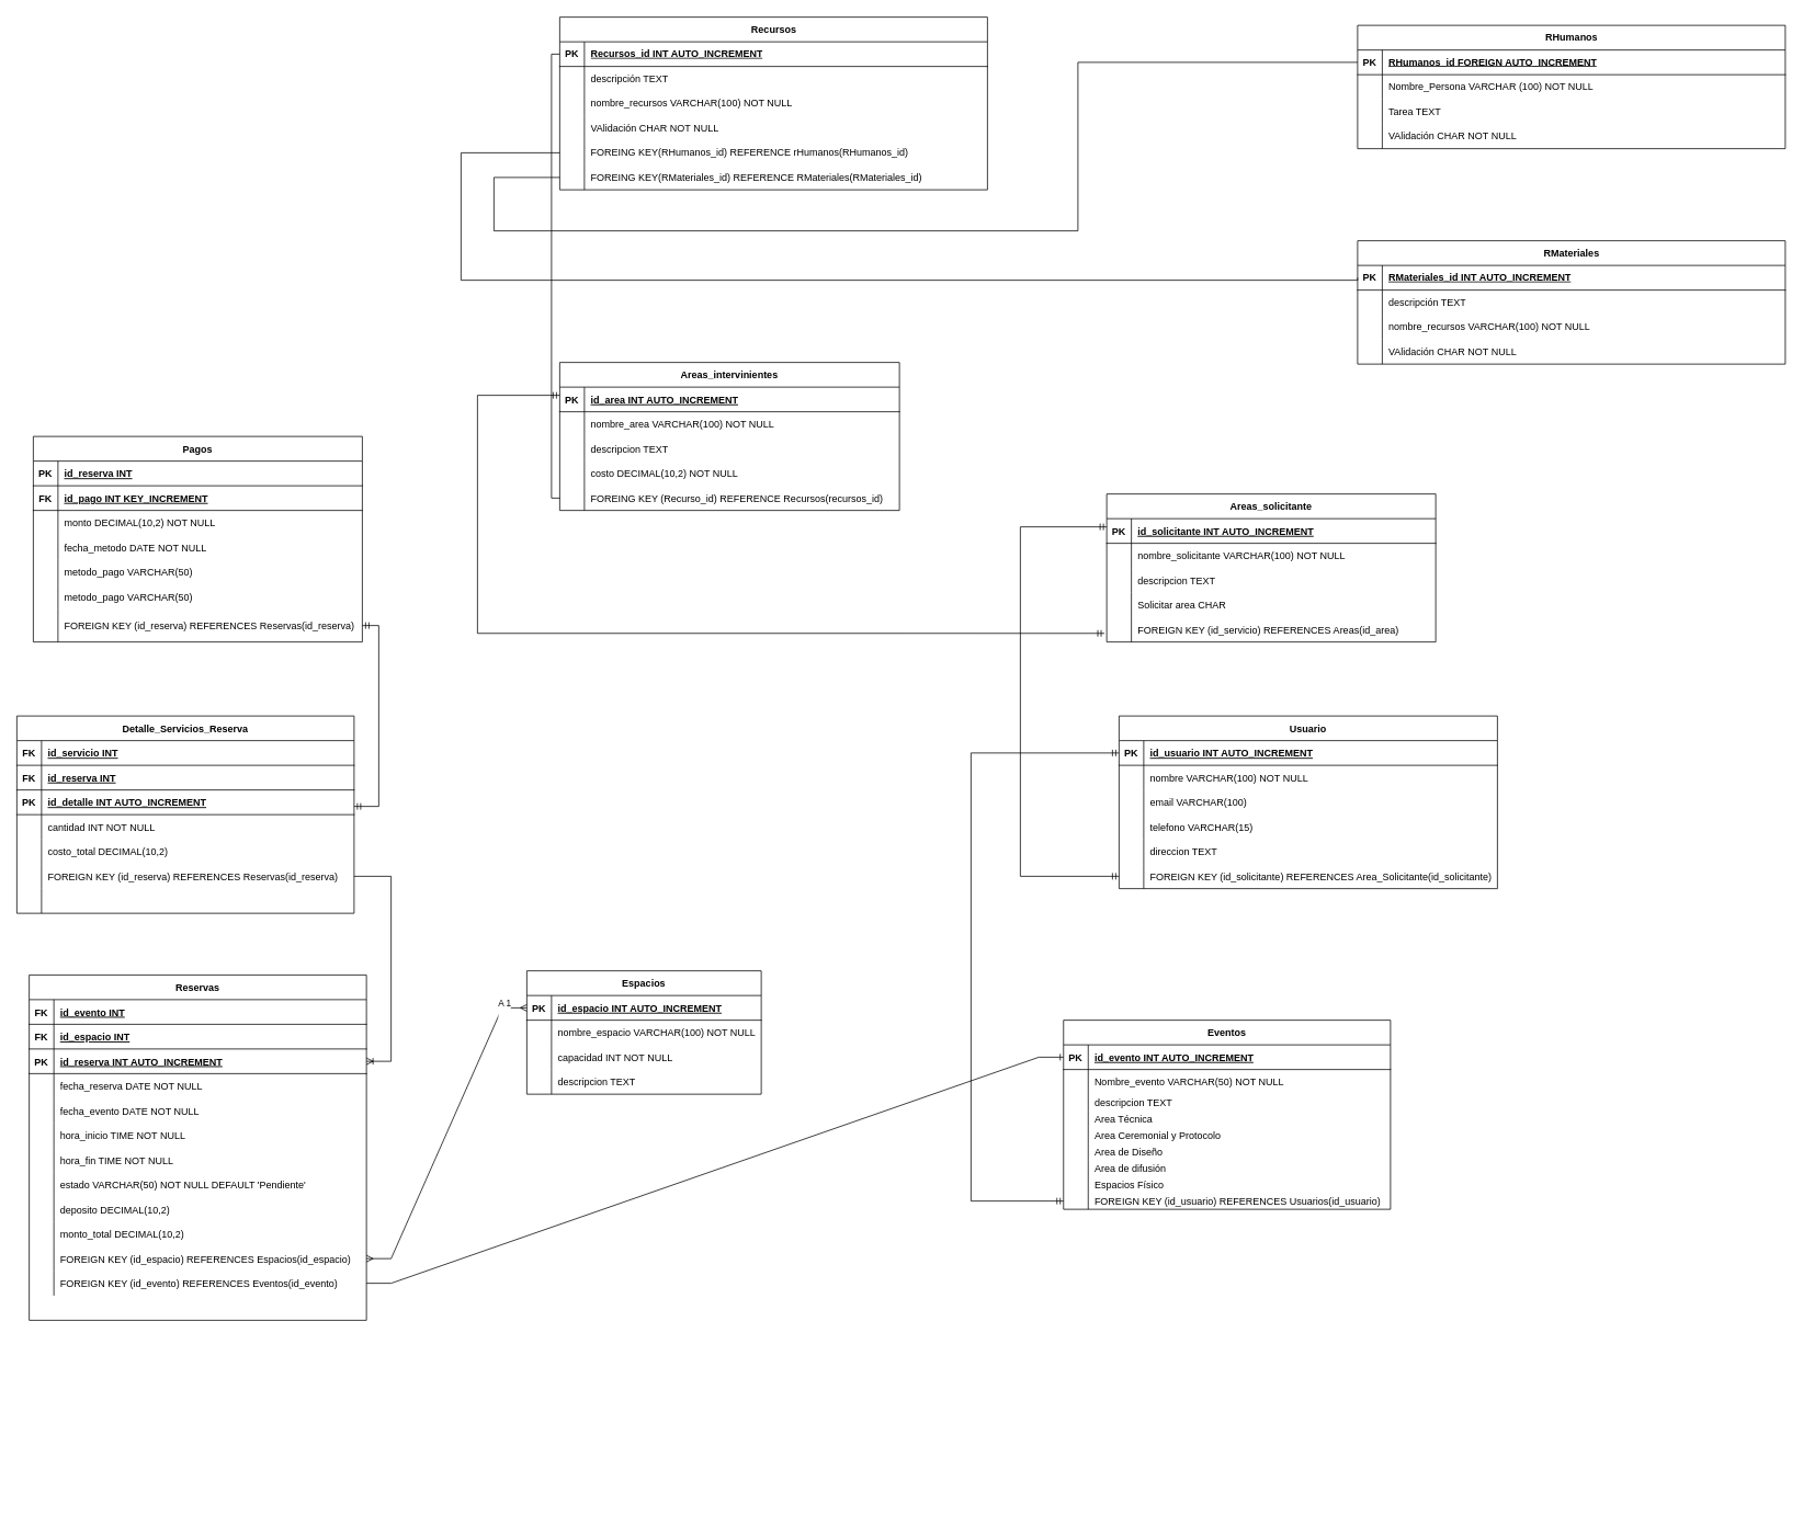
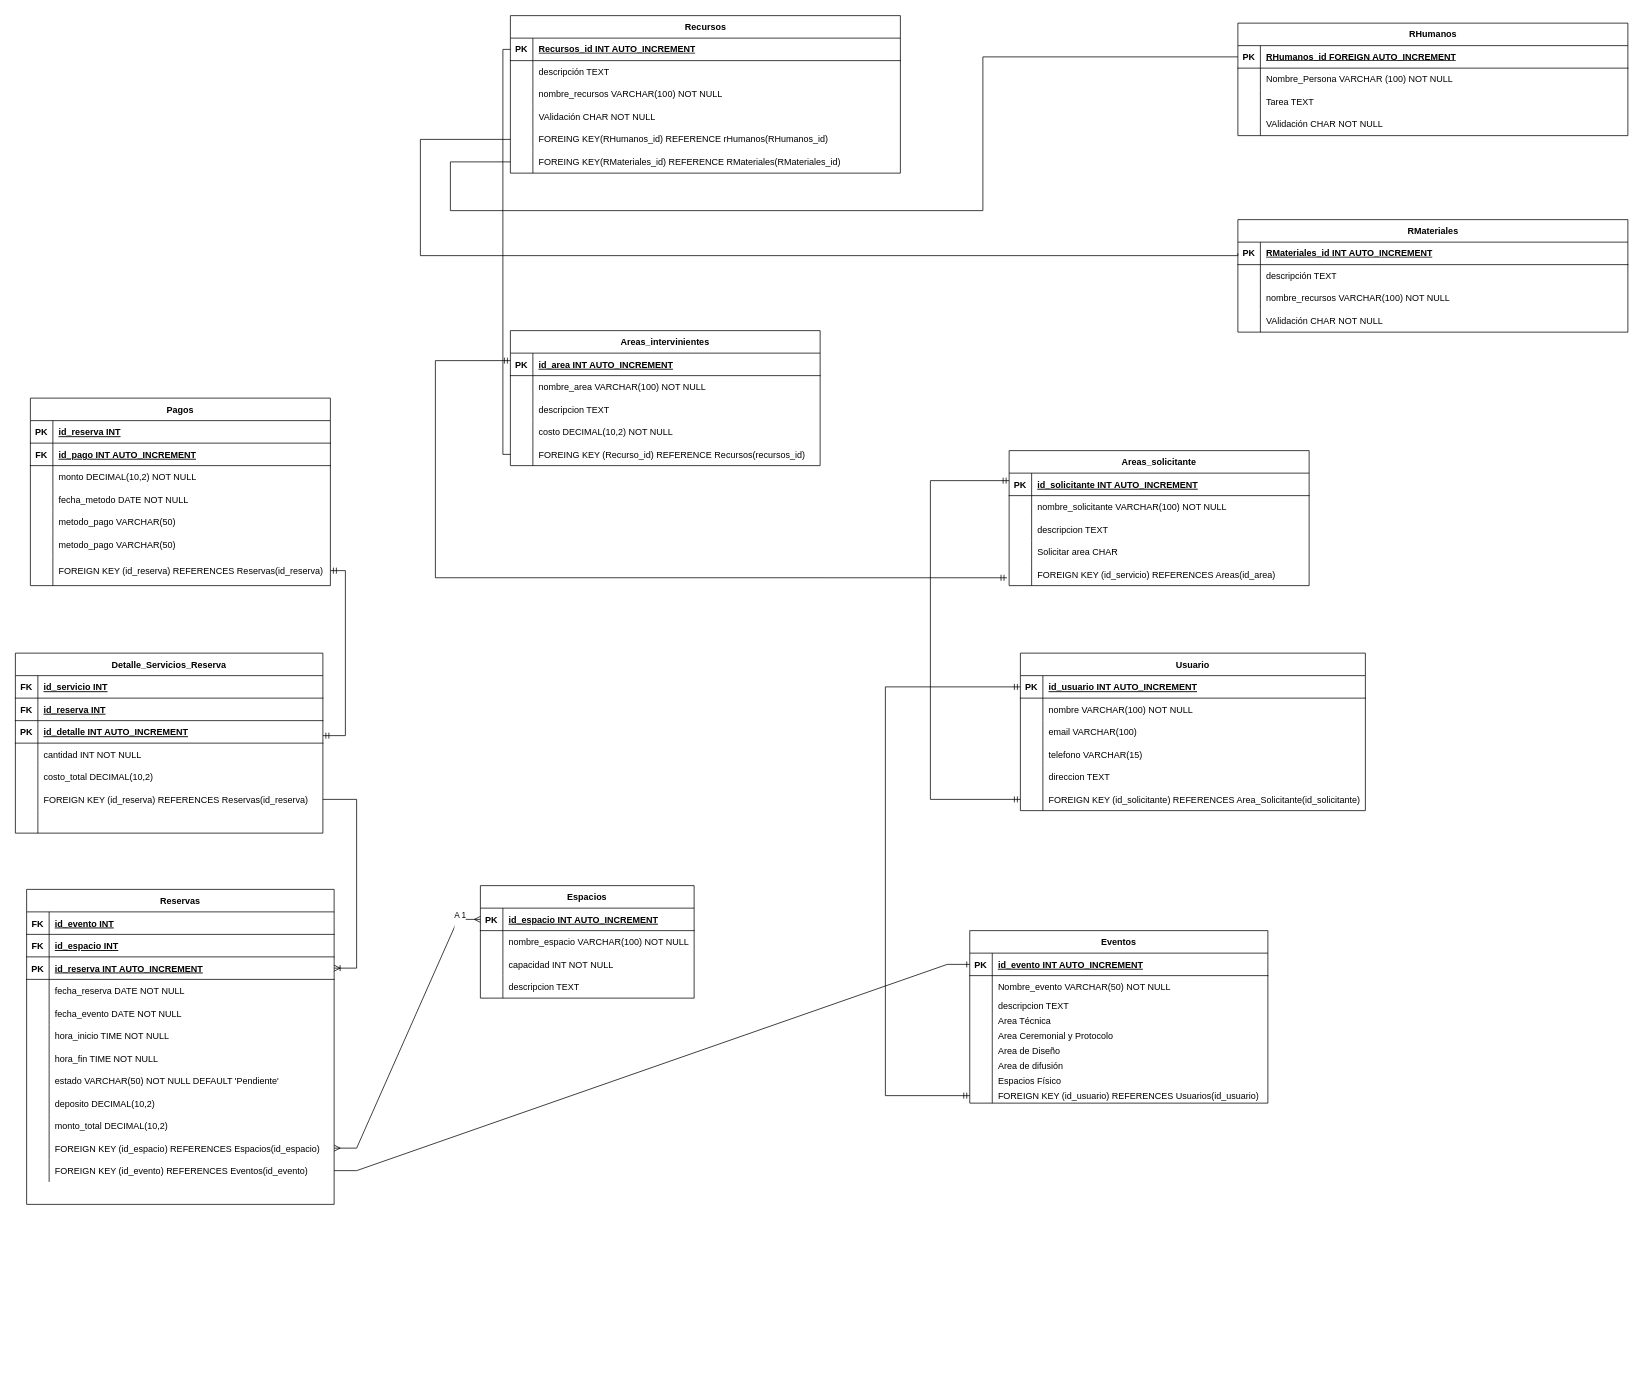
- <mxCell id="106" value="id_pago INT  KEY_INCREMENT" style="shape=partialRectangle;overflow=hidden;connectable=0;fillColor=none;align=left;strokeColor=inherit;top=0;left=0;bottom=0;right=0;spacingLeft=6;fontStyle=5;" parent="104" vertex="1"><mxGeometry x="30" width="370.0" height="30" as="geometry"><mxRectangle width="370.0" height="30" as="alternateBounds" /></mxGeometry></mxCell>
+ <mxCell id="106" value="id_pago INT  AUTO_INCREMENT" style="shape=partialRectangle;overflow=hidden;connectable=0;fillColor=none;align=left;strokeColor=inherit;top=0;left=0;bottom=0;right=0;spacingLeft=6;fontStyle=5;" parent="104" vertex="1"><mxGeometry x="30" width="370.0" height="30" as="geometry"><mxRectangle width="370.0" height="30" as="alternateBounds" /></mxGeometry></mxCell>
